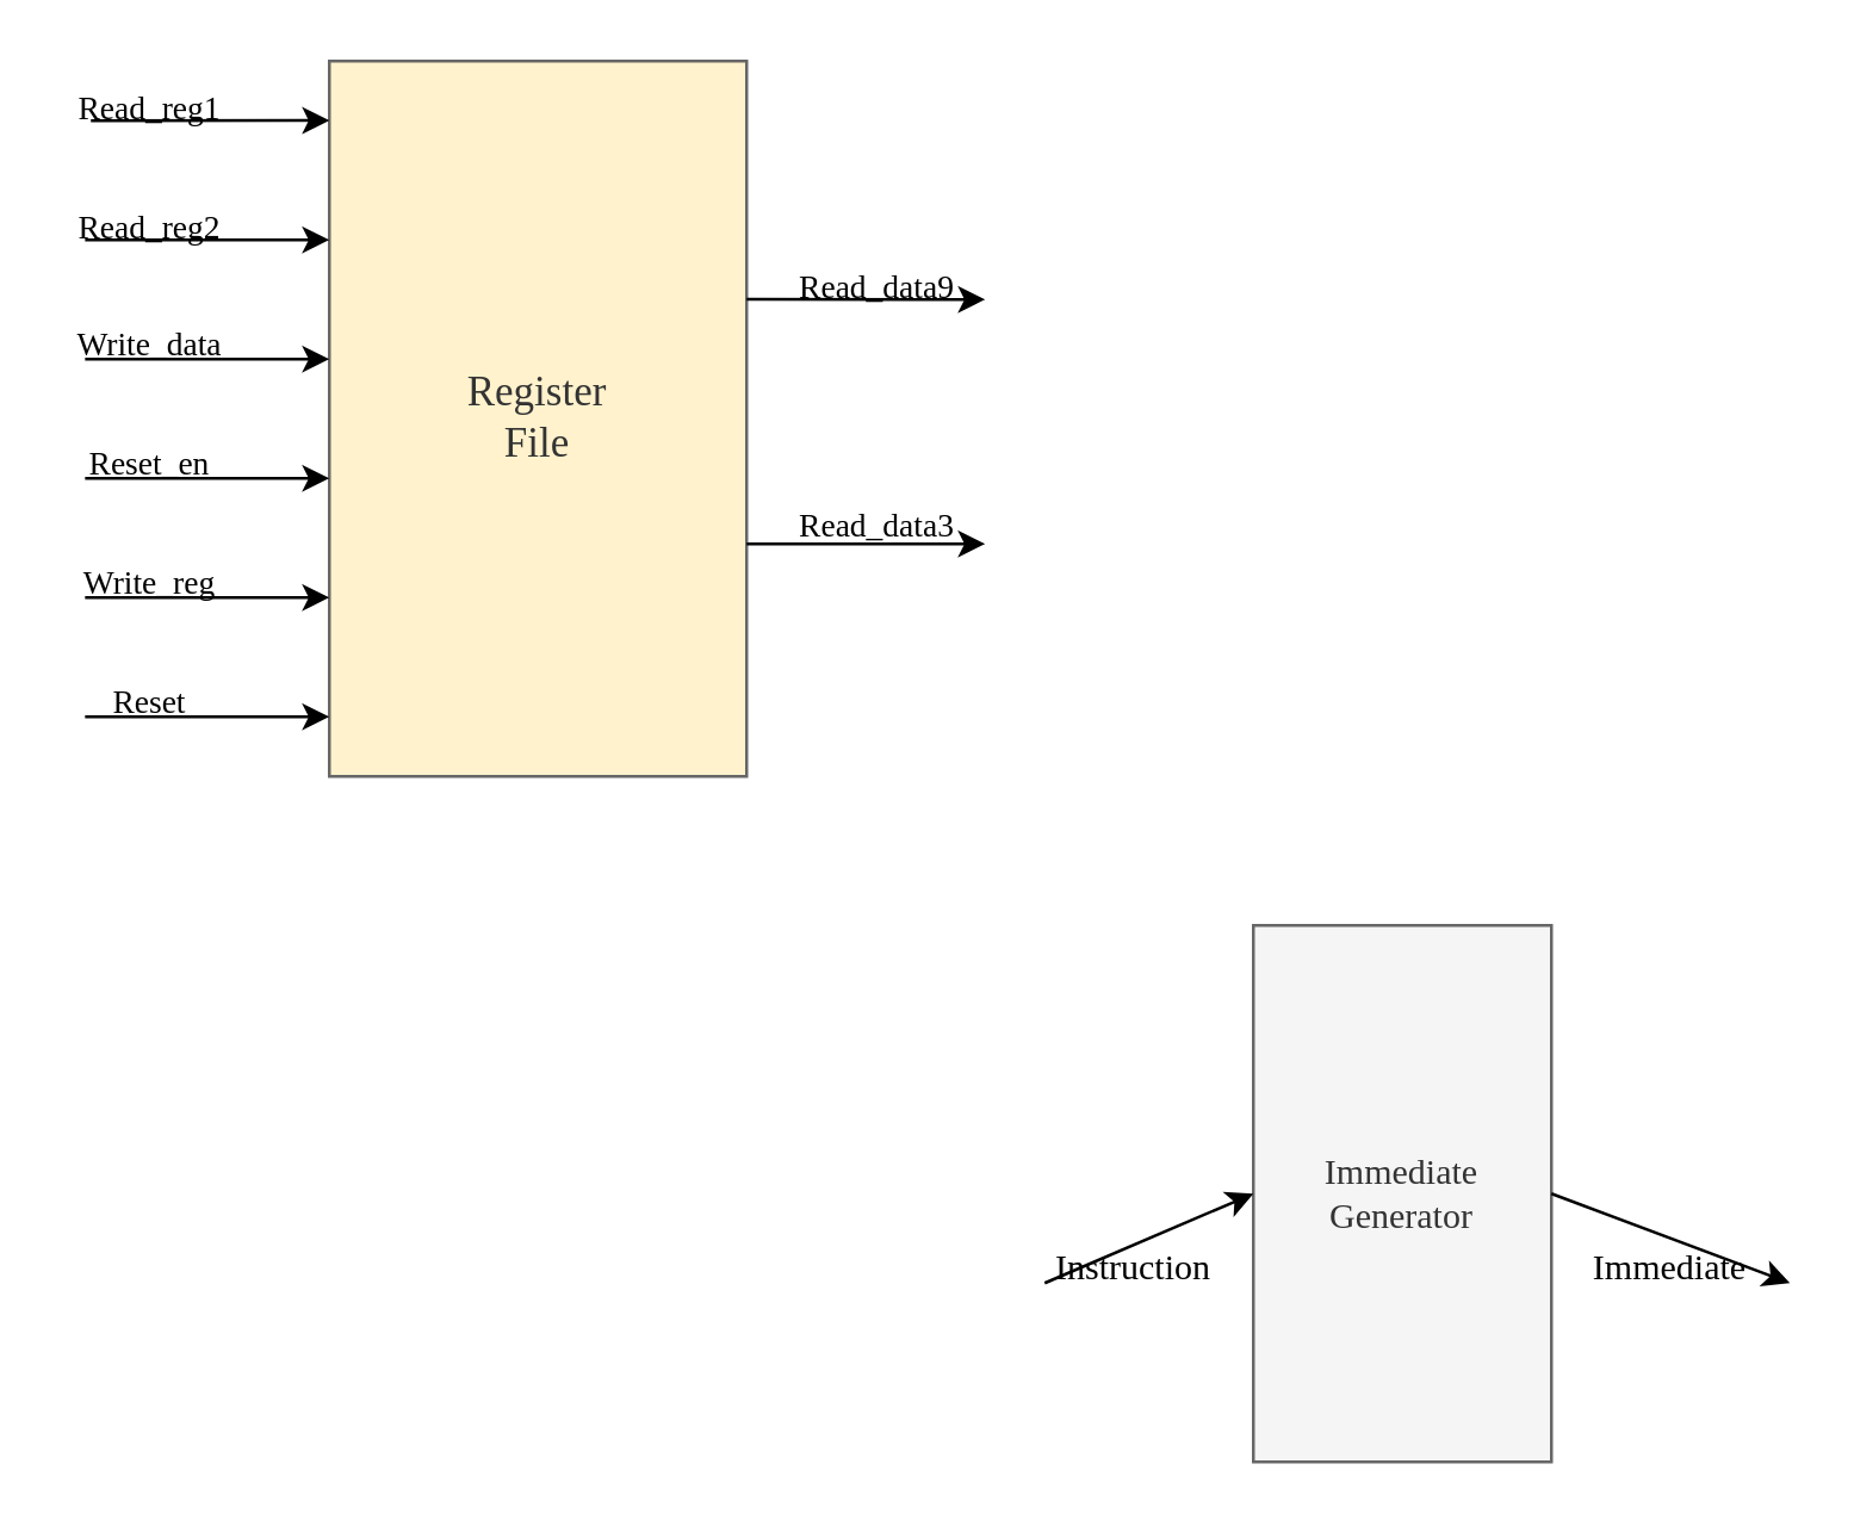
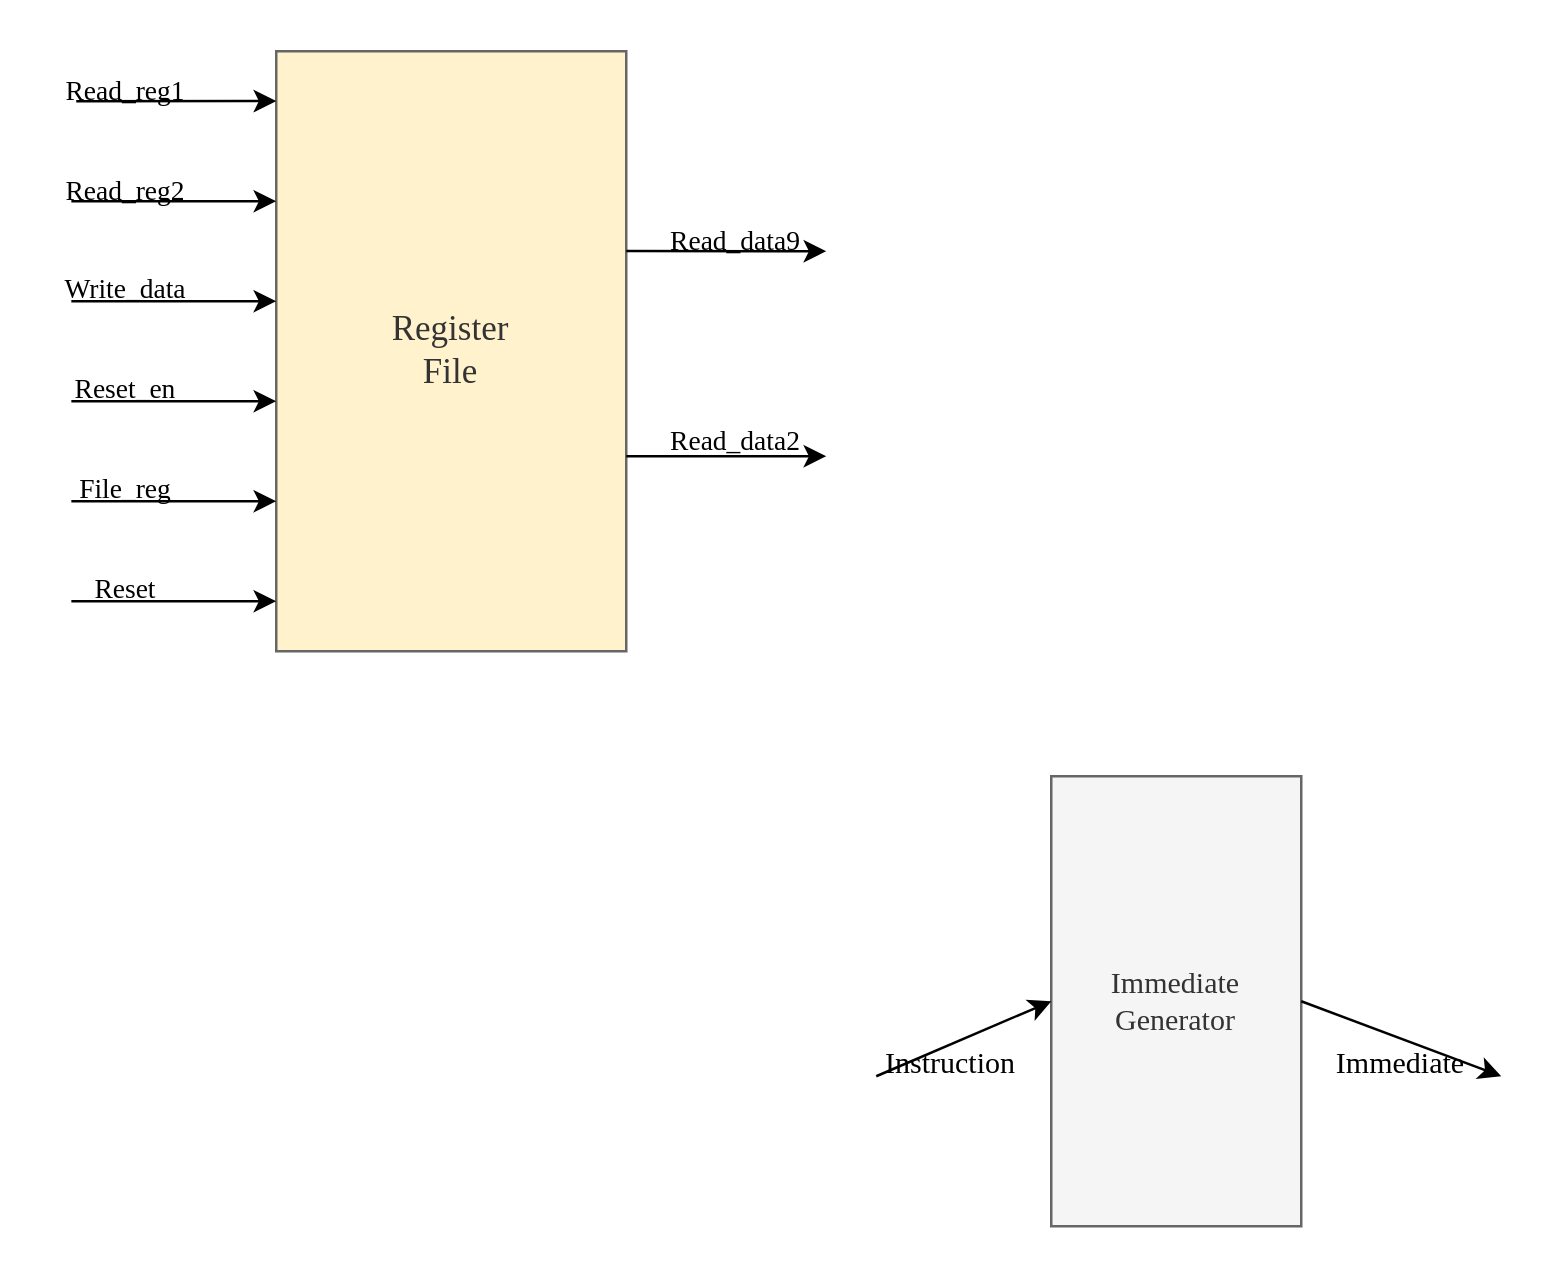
- <mxCell id="18" value="&lt;font style=&quot;font-size: 11px&quot; face=&quot;modern computer&quot;&gt;Read_data3&lt;/font&gt;" style="text;html=1;strokeColor=none;fillColor=none;align=center;verticalAlign=middle;whiteSpace=wrap;rounded=0;fontSize=14;" parent="1" vertex="1"><mxGeometry x="264" y="160" width="60" height="30" as="geometry" /></mxCell>
+ <mxCell id="18" value="&lt;font style=&quot;font-size: 11px&quot; face=&quot;modern computer&quot;&gt;Read_data2&lt;/font&gt;" style="text;html=1;strokeColor=none;fillColor=none;align=center;verticalAlign=middle;whiteSpace=wrap;rounded=0;fontSize=14;" parent="1" vertex="1"><mxGeometry x="264" y="160" width="60" height="30" as="geometry" /></mxCell>
- <mxCell id="14" value="&lt;font face=&quot;modern computer&quot;&gt;Write_reg&lt;/font&gt;" style="text;html=1;strokeColor=none;fillColor=none;align=center;verticalAlign=middle;whiteSpace=wrap;rounded=0;fontSize=11;" parent="1" vertex="1"><mxGeometry x="20" y="180" width="60" height="30" as="geometry" /></mxCell>
+ <mxCell id="14" value="&lt;font face=&quot;modern computer&quot;&gt;File_reg&lt;/font&gt;" style="text;html=1;strokeColor=none;fillColor=none;align=center;verticalAlign=middle;whiteSpace=wrap;rounded=0;fontSize=11;" parent="1" vertex="1"><mxGeometry x="20" y="180" width="60" height="30" as="geometry" /></mxCell>
